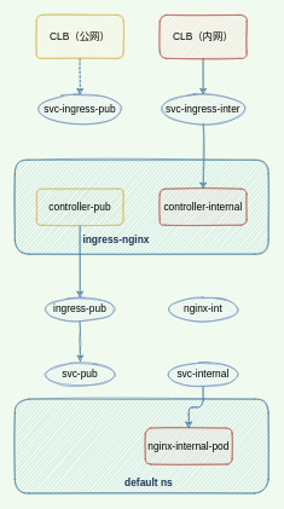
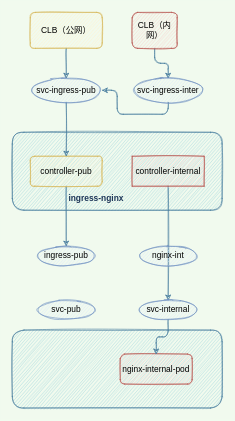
- <mxCell id="12" value="CLB（内网）" style="rounded=1;whiteSpace=wrap;html=1;fontSize=14;strokeColor=#b85450;fillColor=#f8cecc;sketch=1;" vertex="1" parent="1"><mxGeometry x="220" y="20" width="120" height="60" as="geometry" /></mxCell>
+ <mxCell id="12" value="CLB（内网）" style="rounded=1;whiteSpace=wrap;html=1;fontSize=14;strokeColor=#b85450;fillColor=#f8cecc;sketch=1;" vertex="1" parent="1"><mxGeometry x="220" y="20" width="75" height="60" as="geometry" /></mxCell>
- <mxCell id="8" style="edgeStyle=orthogonalEdgeStyle;curved=0;rounded=1;sketch=1;orthogonalLoop=1;jettySize=auto;html=1;exitX=0.5;exitY=1;exitDx=0;exitDy=0;entryX=0.5;entryY=0;entryDx=0;entryDy=0;fontSize=14;fontColor=#1D3557;strokeColor=#457B9D;fillColor=#A8DADC;dashed=1;" edge="1" parent="1" source="9" target="23"><mxGeometry relative="1" as="geometry" /></mxCell>
+ <mxCell id="8" style="edgeStyle=orthogonalEdgeStyle;curved=0;rounded=1;sketch=1;orthogonalLoop=1;jettySize=auto;html=1;exitX=0.5;exitY=1;exitDx=0;exitDy=0;entryX=0.5;entryY=0;entryDx=0;entryDy=0;fontSize=14;fontColor=#1D3557;strokeColor=#457B9D;fillColor=#A8DADC;" edge="1" parent="1" source="9" target="23"><mxGeometry relative="1" as="geometry" /></mxCell>
+ <mxCell id="22" style="edgeStyle=orthogonalEdgeStyle;curved=0;rounded=1;sketch=1;orthogonalLoop=1;jettySize=auto;html=1;exitX=0.5;exitY=1;exitDx=0;exitDy=0;entryX=0.5;entryY=0;entryDx=0;entryDy=0;fontSize=14;fontColor=#1D3557;strokeColor=#457B9D;fillColor=#A8DADC;" edge="1" parent="1" source="23" target="5"><mxGeometry relative="1" as="geometry" /></mxCell>
- <mxCell id="10" style="edgeStyle=orthogonalEdgeStyle;curved=0;rounded=1;orthogonalLoop=1;jettySize=auto;html=1;exitX=0.5;exitY=1;exitDx=0;exitDy=0;entryX=0.5;entryY=0;entryDx=0;entryDy=0;fontSize=14;fontColor=#1D3557;strokeColor=#457B9D;fillColor=#A8DADC;sketch=1;startArrow=none;" edge="1" parent="1" source="24" target="7"><mxGeometry relative="1" as="geometry" /></mxCell>
+ <mxCell id="10" style="edgeStyle=orthogonalEdgeStyle;curved=0;rounded=1;orthogonalLoop=1;jettySize=auto;html=1;exitX=0.5;exitY=1;exitDx=0;exitDy=0;fontSize=14;fontColor=#1D3557;strokeColor=#457B9D;fillColor=#A8DADC;sketch=1;startArrow=none;" edge="1" parent="1" source="24" target="23"><mxGeometry relative="1" as="geometry" /></mxCell>
- <mxCell id="5" value="controller-pub" style="rounded=1;whiteSpace=wrap;html=1;fontSize=14;strokeColor=#d6b656;fillColor=#d5e8d4;sketch=1;" vertex="1" parent="1"><mxGeometry x="50" y="260" width="120" height="50" as="geometry" /></mxCell>
+ <mxCell id="5" value="controller-pub" style="rounded=1;whiteSpace=wrap;html=1;fontSize=14;strokeColor=#d6b656;fillColor=#fff2cc;sketch=1;" vertex="1" parent="1"><mxGeometry x="50" y="260" width="120" height="50" as="geometry" /></mxCell>
- <mxCell id="7" value="controller-internal" style="rounded=1;whiteSpace=wrap;html=1;fontSize=14;strokeColor=#b85450;fillColor=#f8cecc;sketch=1;" vertex="1" parent="1"><mxGeometry x="220" y="260" width="120" height="50" as="geometry" /></mxCell>
+ <mxCell id="7" value="controller-internal" style="whiteSpace=wrap;html=1;fontSize=14;strokeColor=#b85450;fillColor=#f8cecc;sketch=1;rounded=0;" vertex="1" parent="1"><mxGeometry x="220" y="260" width="120" height="50" as="geometry" /></mxCell>
+ <mxCell id="6" style="edgeStyle=orthogonalEdgeStyle;curved=0;rounded=1;orthogonalLoop=1;jettySize=auto;html=1;exitX=0.5;exitY=1;exitDx=0;exitDy=0;entryX=0.5;entryY=0;entryDx=0;entryDy=0;fontSize=14;fontColor=#1D3557;strokeColor=#457B9D;fillColor=#A8DADC;sketch=1;" edge="1" parent="1" source="7" target="17"><mxGeometry relative="1" as="geometry" /></mxCell>
- <mxCell id="19" style="edgeStyle=orthogonalEdgeStyle;curved=0;rounded=1;sketch=1;orthogonalLoop=1;jettySize=auto;html=1;exitX=0.5;exitY=1;exitDx=0;exitDy=0;entryX=0.503;entryY=-0.052;entryDx=0;entryDy=0;entryPerimeter=0;fontSize=14;fontColor=#1D3557;strokeColor=#457B9D;fillColor=#A8DADC;" edge="1" parent="1" source="20" target="15"><mxGeometry relative="1" as="geometry" /></mxCell>
- <mxCell id="18" value="default ns" style="text;html=1;strokeColor=none;fillColor=none;align=center;verticalAlign=middle;whiteSpace=wrap;rounded=0;fontColor=#1D3557;fontSize=14;fontStyle=1;sketch=1;" vertex="1" parent="1"><mxGeometry x="150" y="655" width="110" height="20" as="geometry" /></mxCell>
